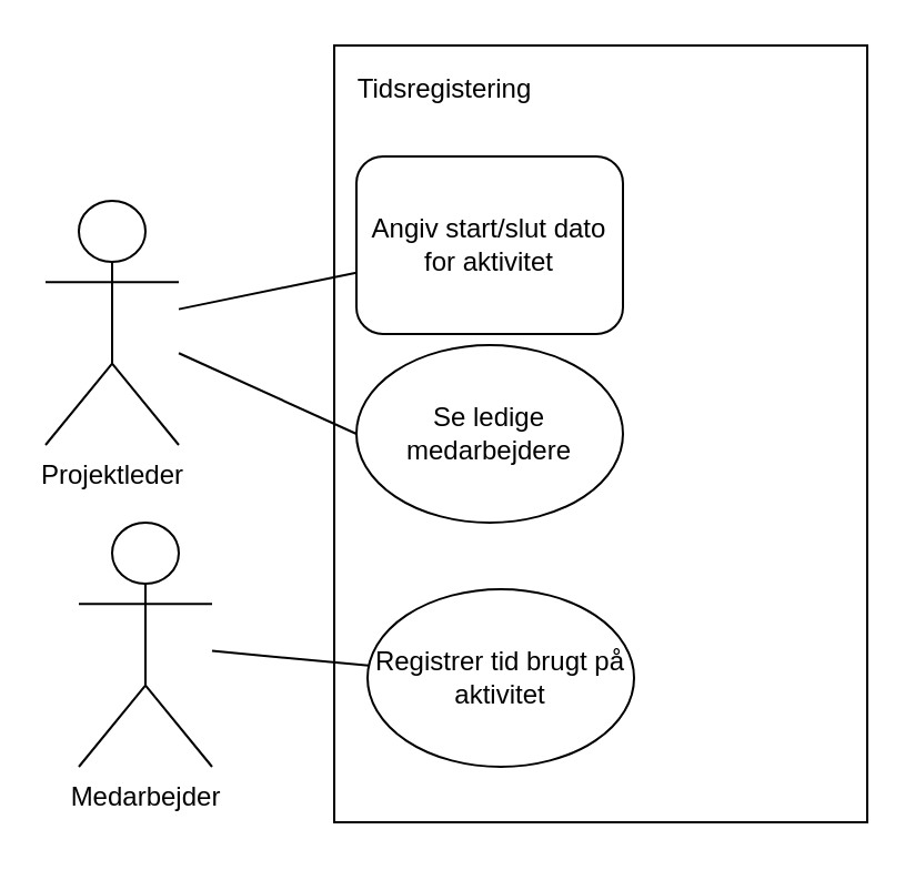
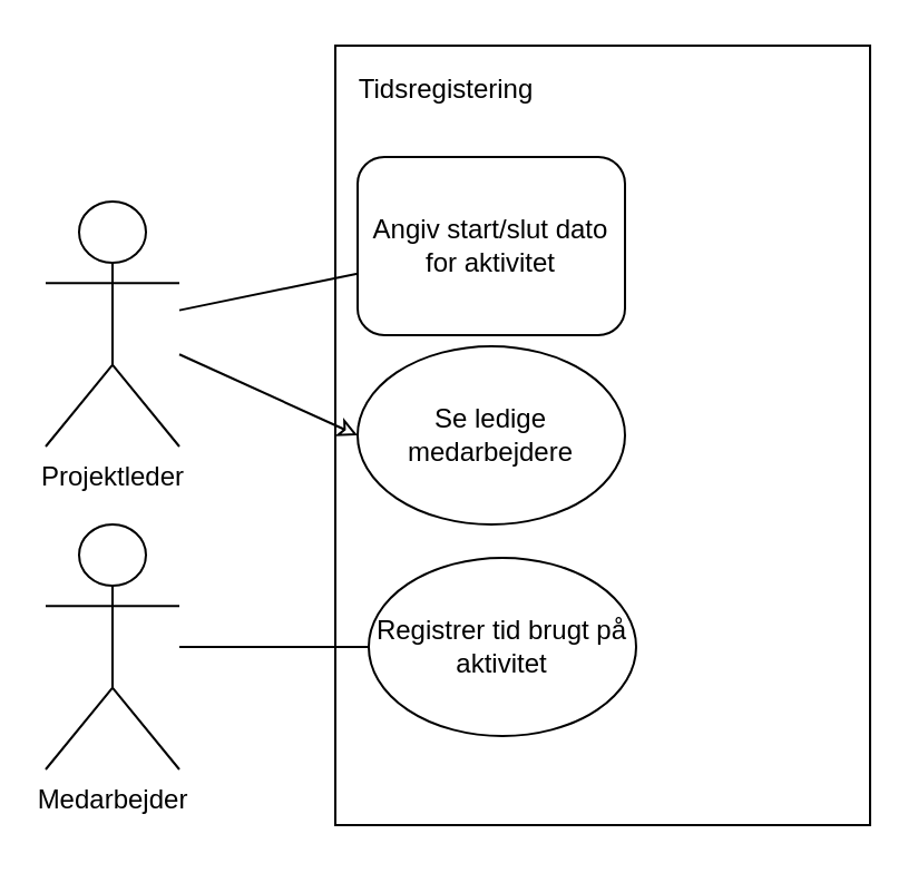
- <mxCell id="3" value="" style="rounded=0;orthogonalLoop=1;jettySize=auto;html=1;endArrow=none;endFill=0;entryX=0;entryY=0.5;entryDx=0;entryDy=0;" edge="1" parent="1" source="5" target="7"><mxGeometry relative="1" as="geometry" /></mxCell>
+ <mxCell id="3" value="" style="rounded=0;orthogonalLoop=1;jettySize=auto;html=1;endArrow=classic;endFill=0;entryX=0;entryY=0.5;entryDx=0;entryDy=0;" edge="1" parent="1" source="5" target="7"><mxGeometry relative="1" as="geometry" /></mxCell>
- <mxCell id="10" value="Medarbejder" style="shape=umlActor;verticalLabelPosition=bottom;verticalAlign=top;html=1;outlineConnect=0;" vertex="1" parent="1"><mxGeometry x="35" y="235" width="60" height="110" as="geometry" /></mxCell>
+ <mxCell id="10" value="Medarbejder" style="shape=umlActor;verticalLabelPosition=bottom;verticalAlign=top;html=1;outlineConnect=0;" vertex="1" parent="1"><mxGeometry x="20" y="235" width="60" height="110" as="geometry" /></mxCell>
- <mxCell id="8" value="Registrer tid brugt på aktivitet" style="ellipse;whiteSpace=wrap;html=1;" vertex="1" parent="1"><mxGeometry x="165" y="265" width="120" height="80" as="geometry" /></mxCell>
+ <mxCell id="8" value="Registrer tid brugt på aktivitet" style="ellipse;whiteSpace=wrap;html=1;" vertex="1" parent="1"><mxGeometry x="165" y="250" width="120" height="80" as="geometry" /></mxCell>
